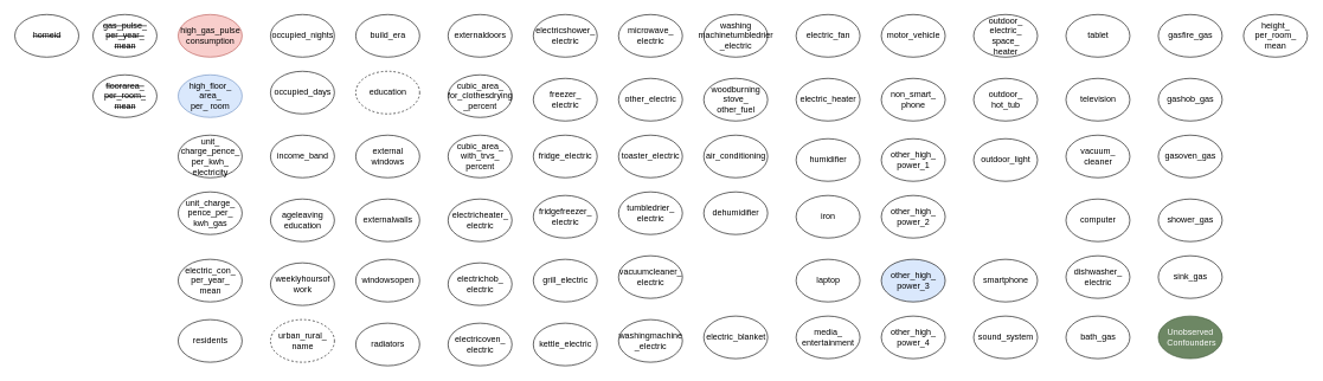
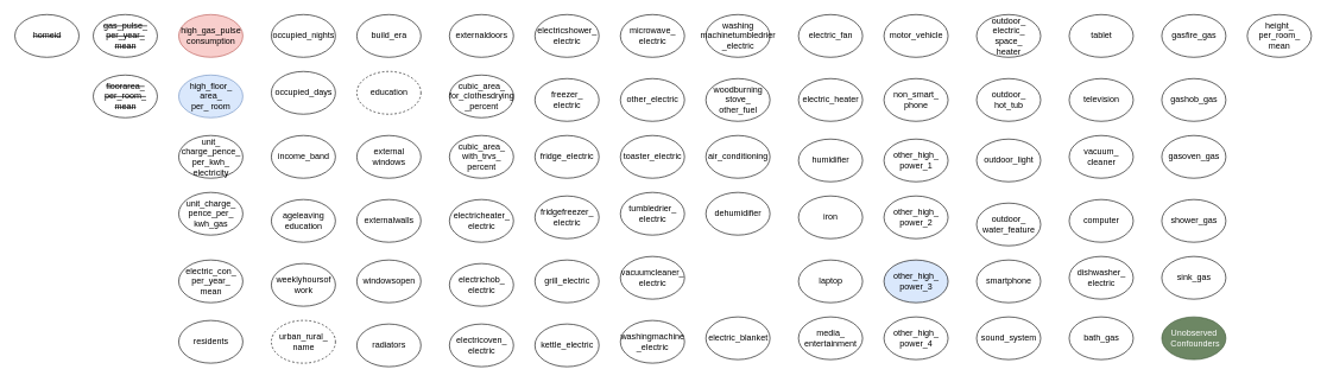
+ <mxCell id="44" value="outdoor_&lt;br&gt;water_feature" style="ellipse;html=1;shadow=0;sketch=0;overflow=visible;" parent="1" vertex="1"><mxGeometry x="1370" y="285" width="90" height="60" as="geometry" /></mxCell>
